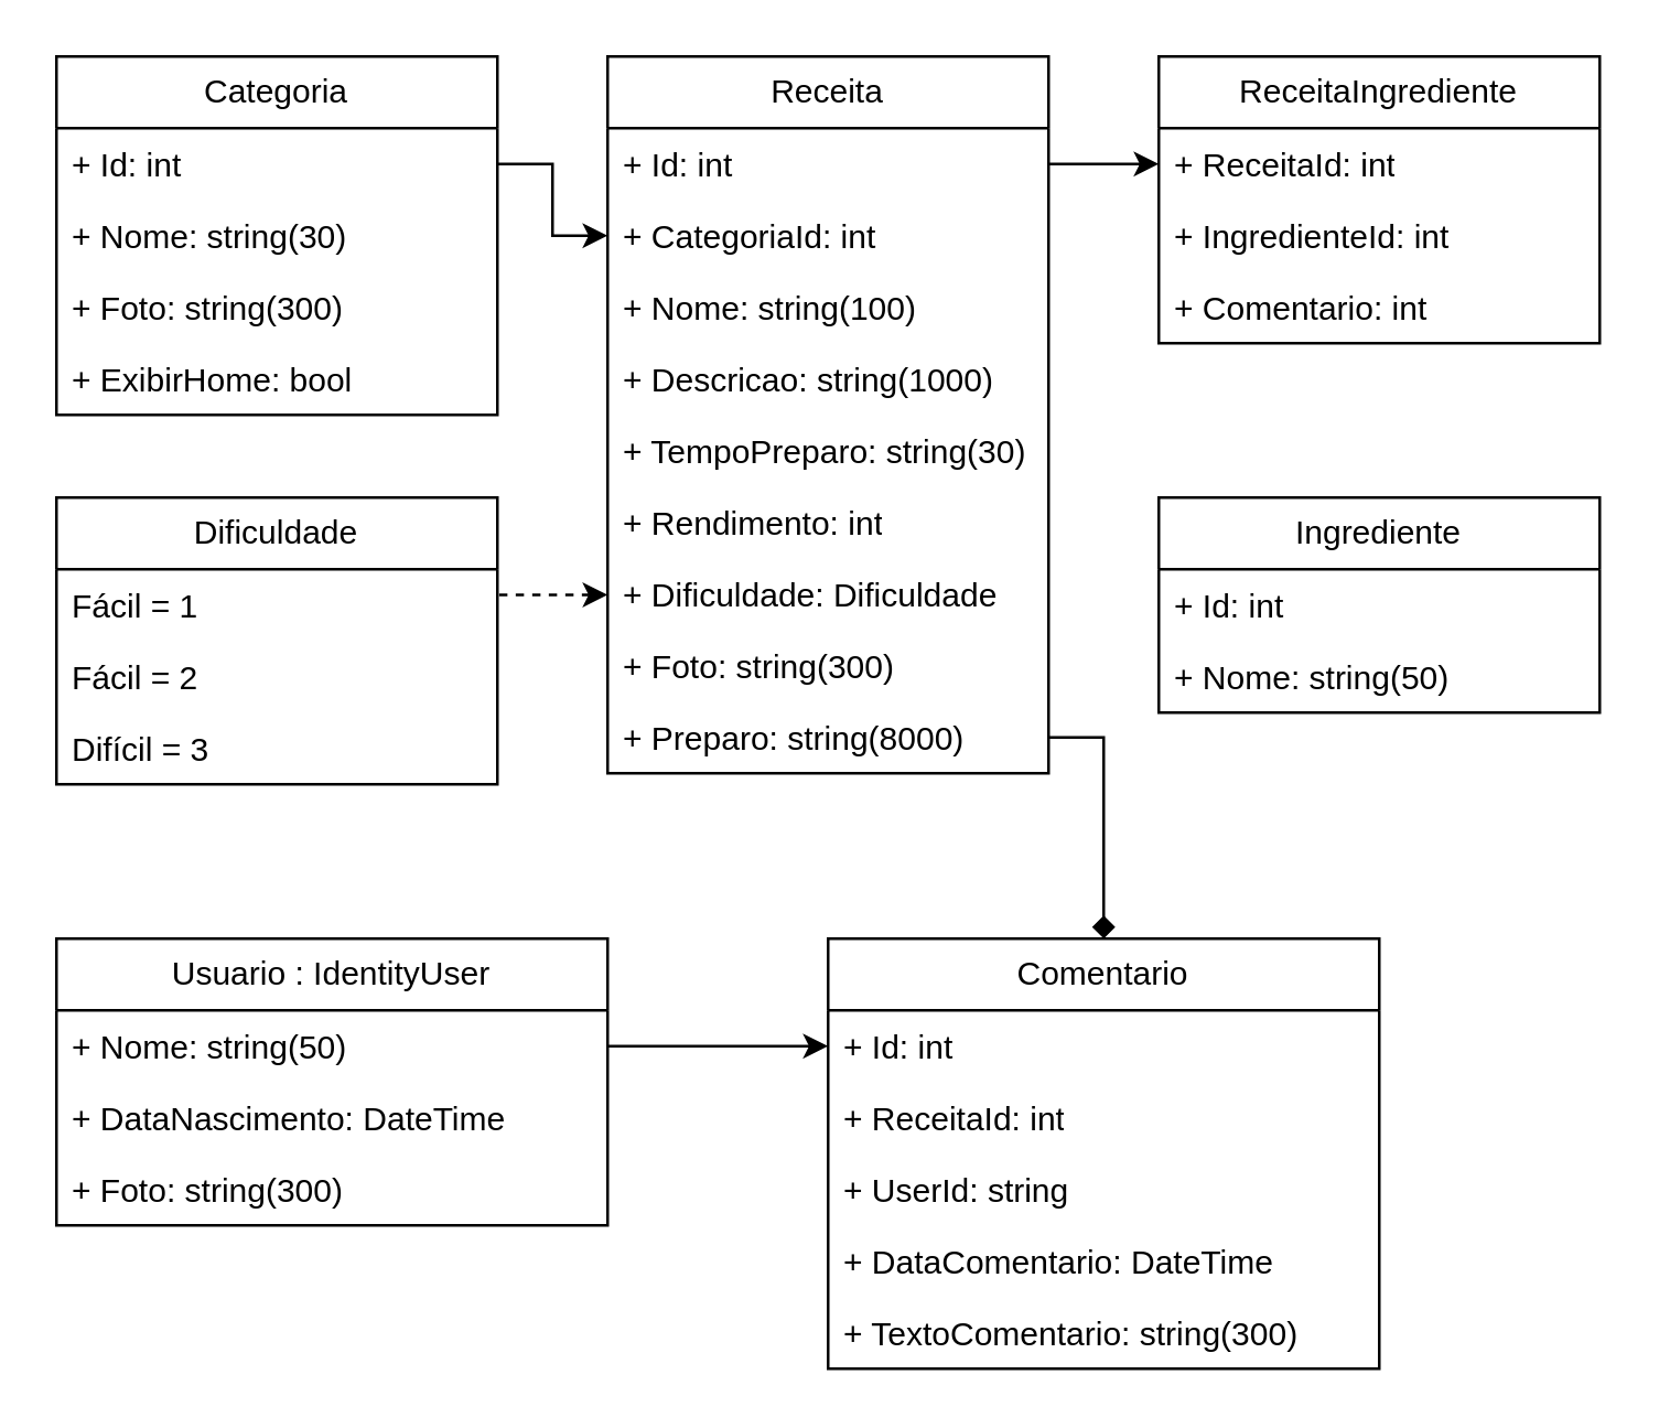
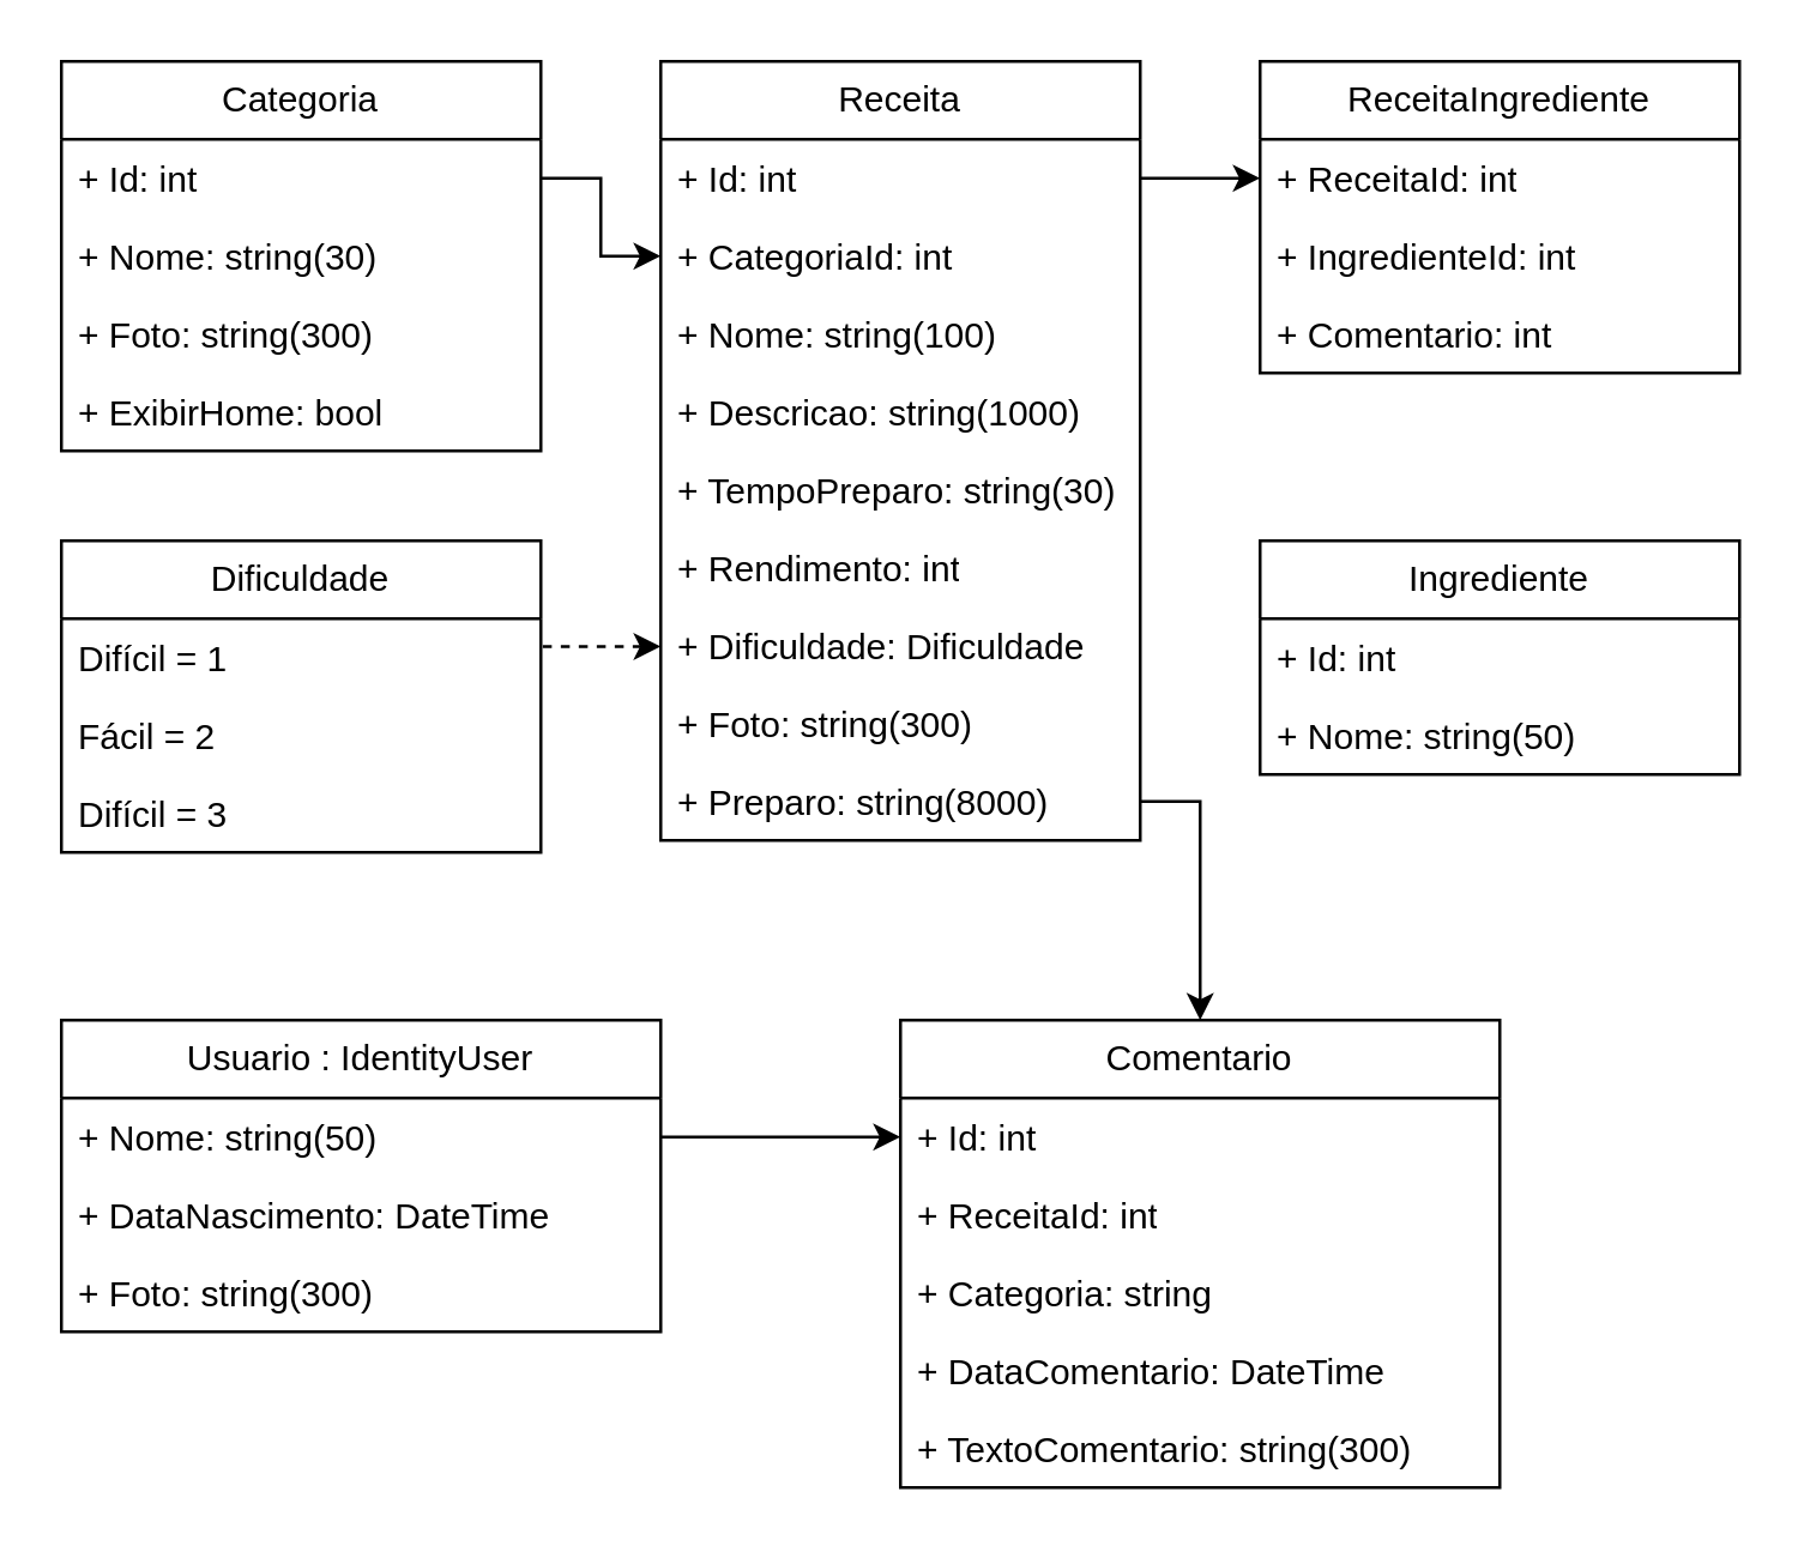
- <mxCell id="8" value="Fácil = 1" style="text;strokeColor=none;fillColor=none;align=left;verticalAlign=top;spacingLeft=4;spacingRight=4;overflow=hidden;rotatable=0;points=[[0,0.5],[1,0.5]];portConstraint=eastwest;whiteSpace=wrap;html=1;" vertex="1" parent="7"><mxGeometry y="26" width="160" height="26" as="geometry" /></mxCell>
+ <mxCell id="8" value="Difícil = 1" style="text;strokeColor=none;fillColor=none;align=left;verticalAlign=top;spacingLeft=4;spacingRight=4;overflow=hidden;rotatable=0;points=[[0,0.5],[1,0.5]];portConstraint=eastwest;whiteSpace=wrap;html=1;" vertex="1" parent="7"><mxGeometry y="26" width="160" height="26" as="geometry" /></mxCell>
- <mxCell id="42" style="edgeStyle=orthogonalEdgeStyle;rounded=0;orthogonalLoop=1;jettySize=auto;html=1;exitX=1;exitY=0.5;exitDx=0;exitDy=0;entryX=0.5;entryY=0;entryDx=0;entryDy=0;endArrow=diamond;" edge="1" parent="1" source="20" target="35"><mxGeometry relative="1" as="geometry" /></mxCell>
+ <mxCell id="42" style="edgeStyle=orthogonalEdgeStyle;rounded=0;orthogonalLoop=1;jettySize=auto;html=1;exitX=1;exitY=0.5;exitDx=0;exitDy=0;entryX=0.5;entryY=0;entryDx=0;entryDy=0;" edge="1" parent="1" source="20" target="35"><mxGeometry relative="1" as="geometry" /></mxCell>
- <mxCell id="38" value="+ UserId: string" style="text;strokeColor=none;fillColor=none;align=left;verticalAlign=top;spacingLeft=4;spacingRight=4;overflow=hidden;rotatable=0;points=[[0,0.5],[1,0.5]];portConstraint=eastwest;whiteSpace=wrap;html=1;" vertex="1" parent="35"><mxGeometry y="78" width="200" height="26" as="geometry" /></mxCell>
+ <mxCell id="38" value="+ Categoria: string" style="text;strokeColor=none;fillColor=none;align=left;verticalAlign=top;spacingLeft=4;spacingRight=4;overflow=hidden;rotatable=0;points=[[0,0.5],[1,0.5]];portConstraint=eastwest;whiteSpace=wrap;html=1;" vertex="1" parent="35"><mxGeometry y="78" width="200" height="26" as="geometry" /></mxCell>
